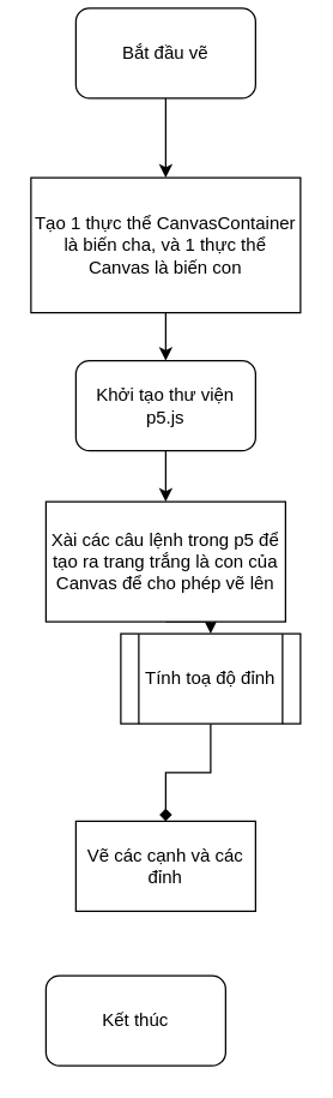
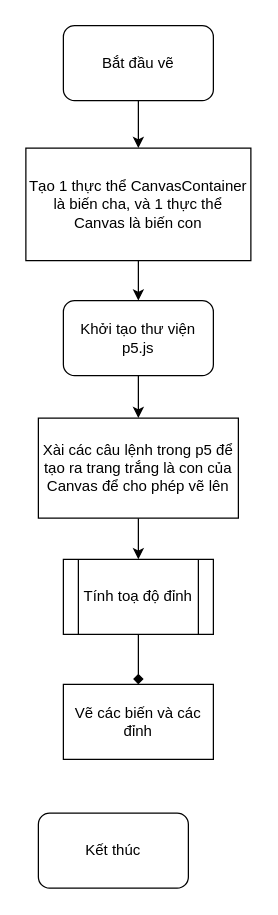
- <mxCell id="3" value="Bắt đầu vẽ" style="rounded=1;whiteSpace=wrap;html=1;" vertex="1" parent="1"><mxGeometry x="50" y="5" width="120" height="60" as="geometry" /></mxCell>
+ <mxCell id="3" value="Bắt đầu vẽ" style="rounded=1;whiteSpace=wrap;html=1;" vertex="1" parent="1"><mxGeometry x="50" y="20" width="120" height="60" as="geometry" /></mxCell>
- <mxCell id="9" value="Tính toạ độ đỉnh" style="shape=process;whiteSpace=wrap;html=1;backgroundOutline=1;" vertex="1" parent="1"><mxGeometry x="80" y="422" width="120" height="60" as="geometry" /></mxCell>
+ <mxCell id="9" value="Tính toạ độ đỉnh" style="shape=process;whiteSpace=wrap;html=1;backgroundOutline=1;" vertex="1" parent="1"><mxGeometry x="50" y="447" width="120" height="60" as="geometry" /></mxCell>
- <mxCell id="12" value="Vẽ các cạnh và các đỉnh" style="rounded=0;whiteSpace=wrap;html=1;" vertex="1" parent="1"><mxGeometry x="50" y="547" width="120" height="60" as="geometry" /></mxCell>
+ <mxCell id="12" value="Vẽ các biến và các đỉnh" style="rounded=0;whiteSpace=wrap;html=1;" vertex="1" parent="1"><mxGeometry x="50" y="547" width="120" height="60" as="geometry" /></mxCell>
